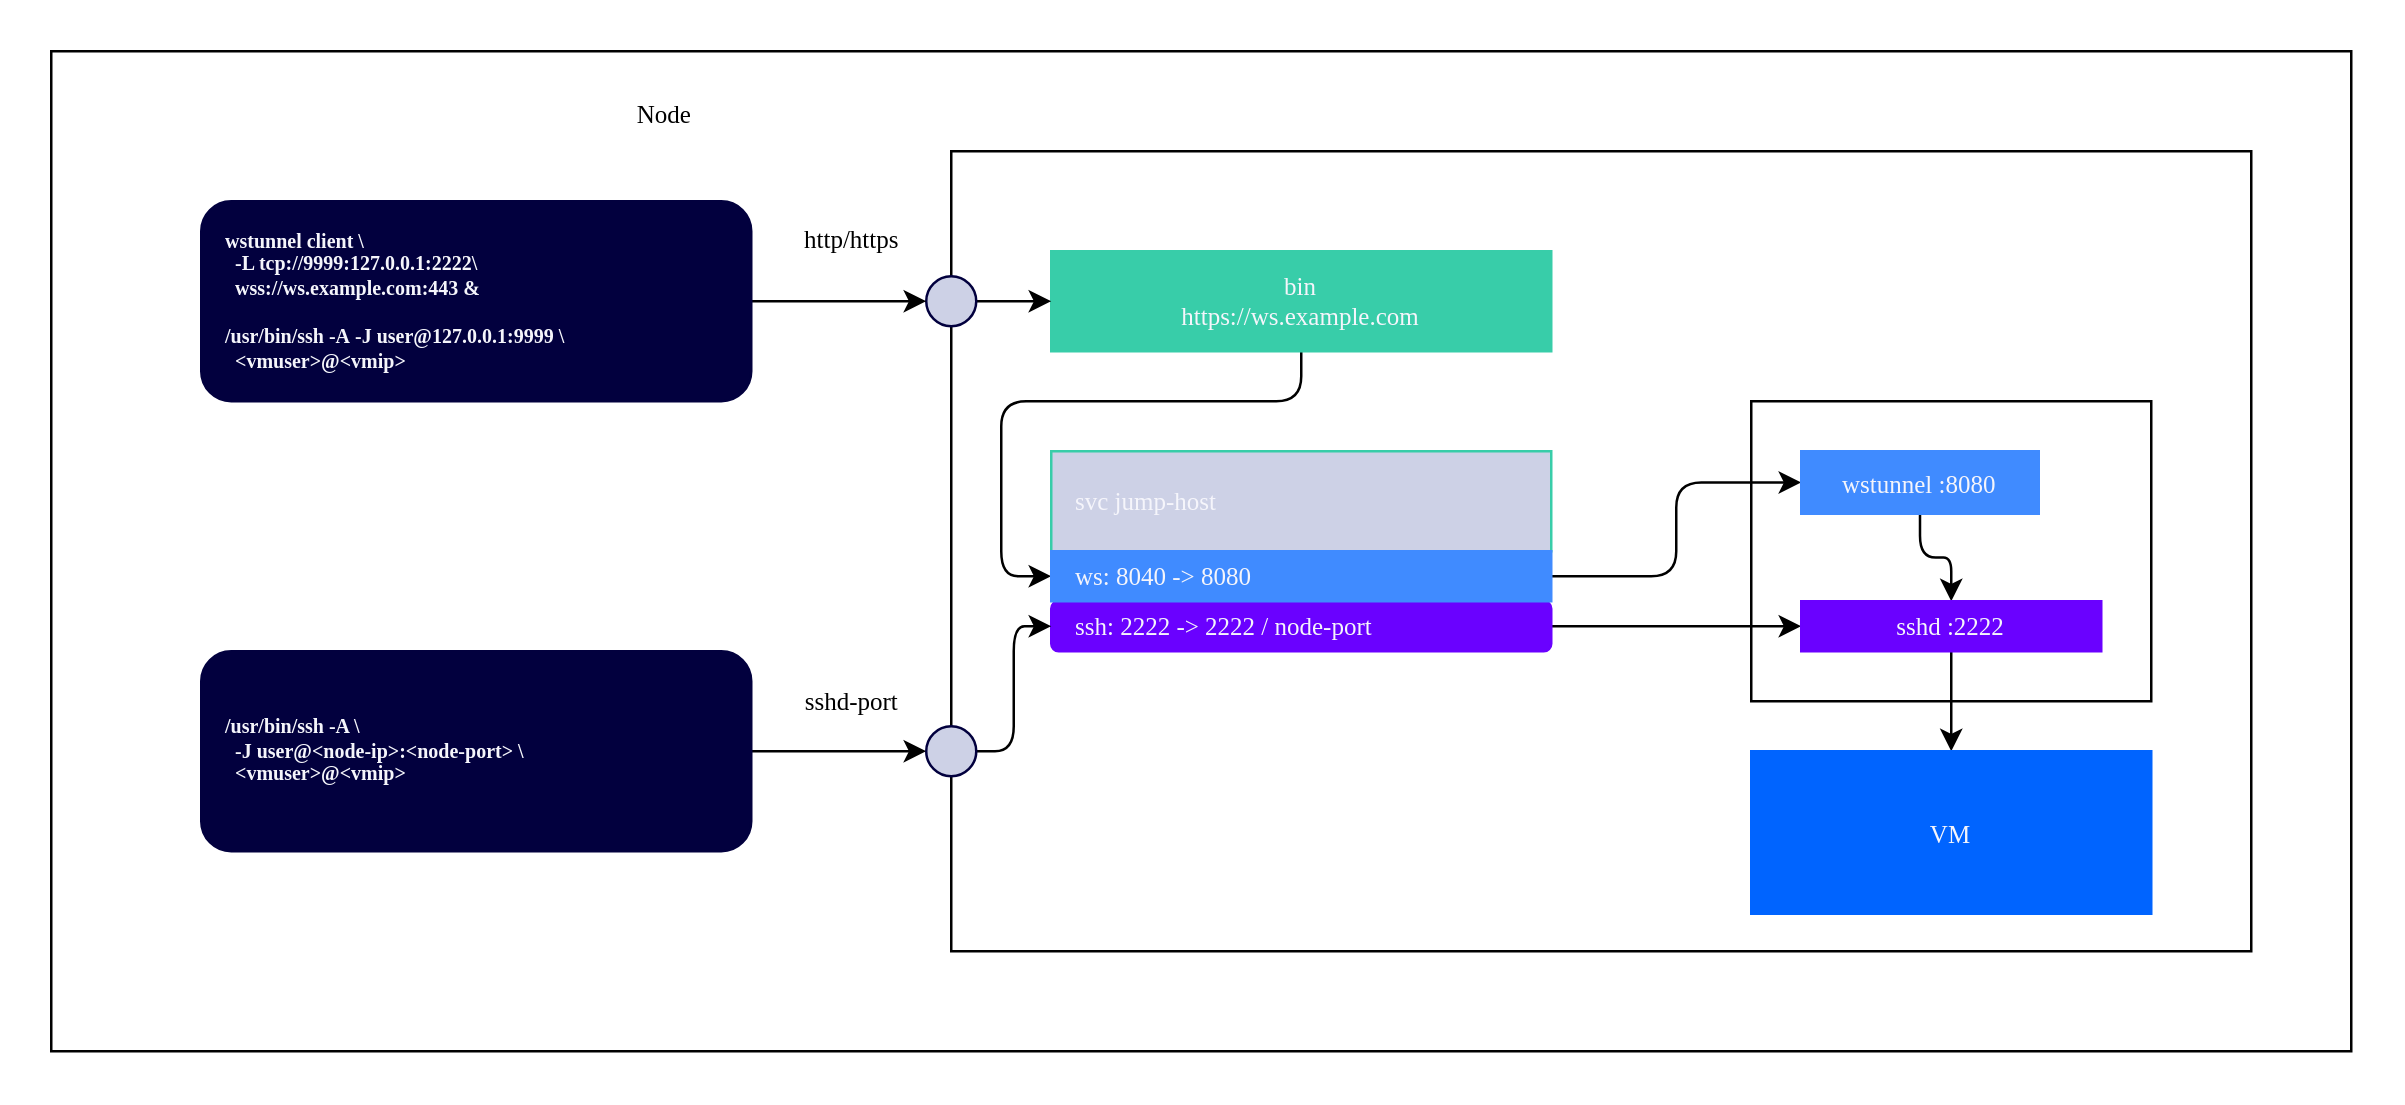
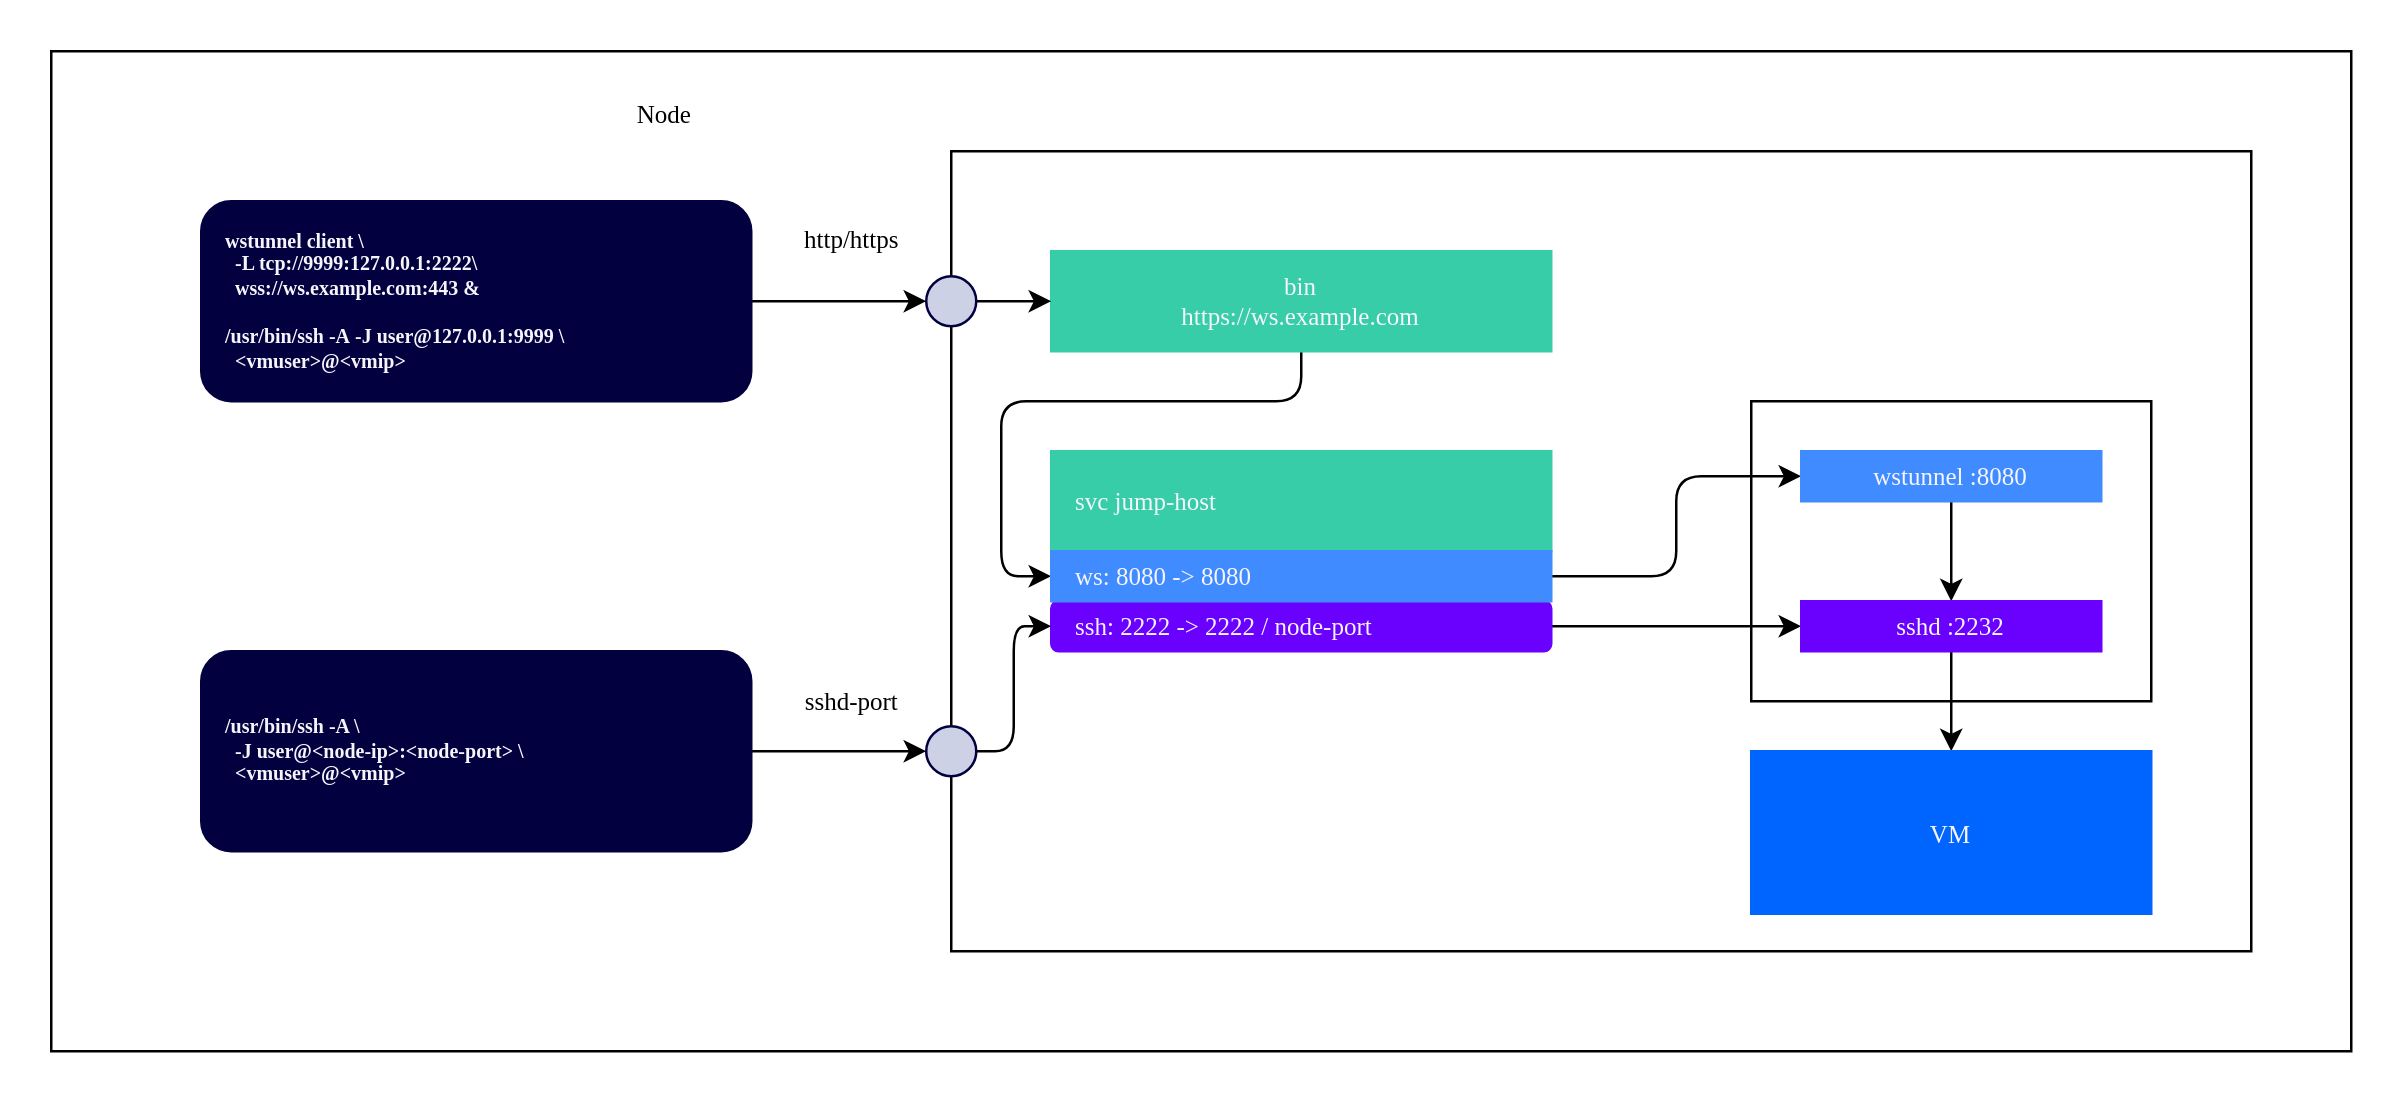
- <mxCell id="19" value="wstunnel :8080" style="rounded=0;whiteSpace=wrap;html=1;fontFamily=JetBrains Mono;fontSource=https%3A%2F%2Ffonts.googleapis.com%2Fcss%3Ffamily%3DJetBrains%2BMono;fontSize=10;fillColor=#408bff;fontColor=#f5f5fb;strokeColor=#408bff;" parent="1" vertex="1"><mxGeometry x="720" y="180" width="95" height="25" as="geometry" /></mxCell>
+ <mxCell id="19" value="wstunnel :8080" style="rounded=0;whiteSpace=wrap;html=1;fontFamily=JetBrains Mono;fontSource=https%3A%2F%2Ffonts.googleapis.com%2Fcss%3Ffamily%3DJetBrains%2BMono;fontSize=10;fillColor=#408bff;fontColor=#f5f5fb;strokeColor=#408bff;" parent="1" vertex="1"><mxGeometry x="720" y="180" width="120" height="20" as="geometry" /></mxCell>
- <mxCell id="7" value="svc jump-host" style="rounded=0;whiteSpace=wrap;html=1;fontFamily=JetBrains Mono;fontSource=https%3A%2F%2Ffonts.googleapis.com%2Fcss%3Ffamily%3DJetBrains%2BMono;fillColor=#cdd1e6;align=left;spacing=10;fontSize=10;fontColor=#f5f5fb;strokeColor=#38cda9;" parent="1" vertex="1"><mxGeometry x="420" y="180" width="200" height="40" as="geometry" /></mxCell>
+ <mxCell id="7" value="svc jump-host" style="rounded=0;whiteSpace=wrap;html=1;fontFamily=JetBrains Mono;fontSource=https%3A%2F%2Ffonts.googleapis.com%2Fcss%3Ffamily%3DJetBrains%2BMono;fillColor=#38cda9;align=left;spacing=10;fontSize=10;fontColor=#f5f5fb;strokeColor=#38cda9;" parent="1" vertex="1"><mxGeometry x="420" y="180" width="200" height="40" as="geometry" /></mxCell>
- <mxCell id="11" value="ws: 8040 -&amp;gt; 8080&amp;nbsp;" style="rounded=0;whiteSpace=wrap;html=1;fontFamily=JetBrains Mono;fontSource=https%3A%2F%2Ffonts.googleapis.com%2Fcss%3Ffamily%3DJetBrains%2BMono;fillColor=#408bff;align=left;spacing=10;fontSize=10;strokeColor=#408bff;fontColor=#f5f5fb;" parent="1" vertex="1"><mxGeometry x="420" y="220" width="200" height="20" as="geometry" /></mxCell>
+ <mxCell id="11" value="ws: 8080 -&amp;gt; 8080&amp;nbsp;" style="rounded=0;whiteSpace=wrap;html=1;fontFamily=JetBrains Mono;fontSource=https%3A%2F%2Ffonts.googleapis.com%2Fcss%3Ffamily%3DJetBrains%2BMono;fillColor=#408bff;align=left;spacing=10;fontSize=10;strokeColor=#408bff;fontColor=#f5f5fb;" parent="1" vertex="1"><mxGeometry x="420" y="220" width="200" height="20" as="geometry" /></mxCell>
- <mxCell id="20" value="sshd :2222" style="rounded=0;whiteSpace=wrap;html=1;fontFamily=JetBrains Mono;fontSource=https%3A%2F%2Ffonts.googleapis.com%2Fcss%3Ffamily%3DJetBrains%2BMono;fontSize=10;fillColor=#6a01ff;fontColor=#f5f5fb;strokeColor=#6a01ff;" parent="1" vertex="1"><mxGeometry x="720" y="240" width="120" height="20" as="geometry" /></mxCell>
+ <mxCell id="20" value="sshd :2232" style="rounded=0;whiteSpace=wrap;html=1;fontFamily=JetBrains Mono;fontSource=https%3A%2F%2Ffonts.googleapis.com%2Fcss%3Ffamily%3DJetBrains%2BMono;fontSize=10;fillColor=#6a01ff;fontColor=#f5f5fb;strokeColor=#6a01ff;" parent="1" vertex="1"><mxGeometry x="720" y="240" width="120" height="20" as="geometry" /></mxCell>
